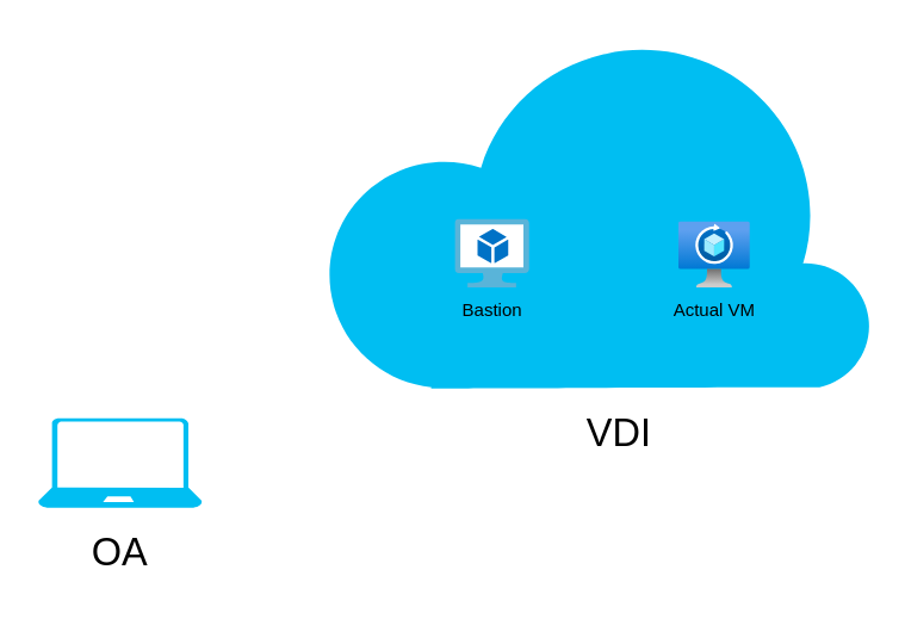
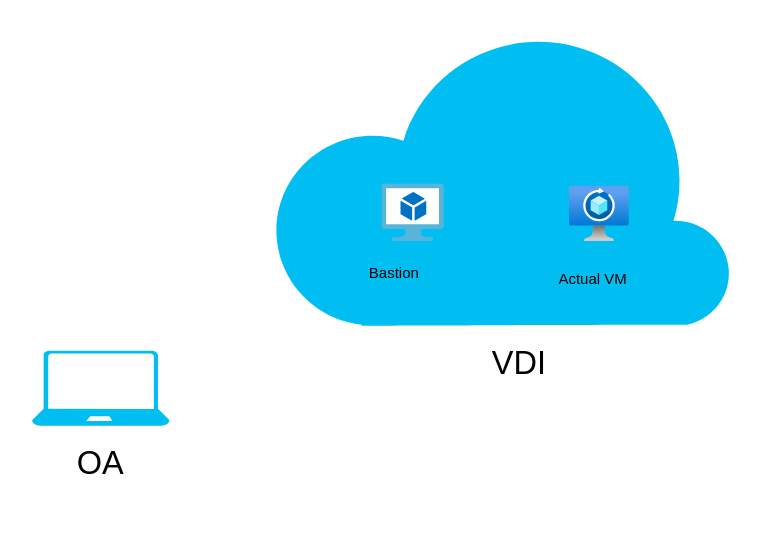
- <mxCell id="6" value="Bastion" style="text;html=1;align=center;verticalAlign=middle;whiteSpace=wrap;rounded=0;" vertex="1" parent="1"><mxGeometry x="300" y="192.8" width="60" height="30" as="geometry" /></mxCell>
+ <mxCell id="6" value="Bastion" style="text;html=1;align=center;verticalAlign=middle;whiteSpace=wrap;rounded=0;" vertex="1" parent="1"><mxGeometry x="285" y="202.8" width="60" height="30" as="geometry" /></mxCell>
- <mxCell id="7" value="Actual VM" style="text;html=1;align=center;verticalAlign=middle;whiteSpace=wrap;rounded=0;" vertex="1" parent="1"><mxGeometry x="449" y="192.8" width="60" height="30" as="geometry" /></mxCell>
+ <mxCell id="7" value="Actual VM" style="text;html=1;align=center;verticalAlign=middle;whiteSpace=wrap;rounded=0;" vertex="1" parent="1"><mxGeometry x="444" y="207.8" width="60" height="30" as="geometry" /></mxCell>
